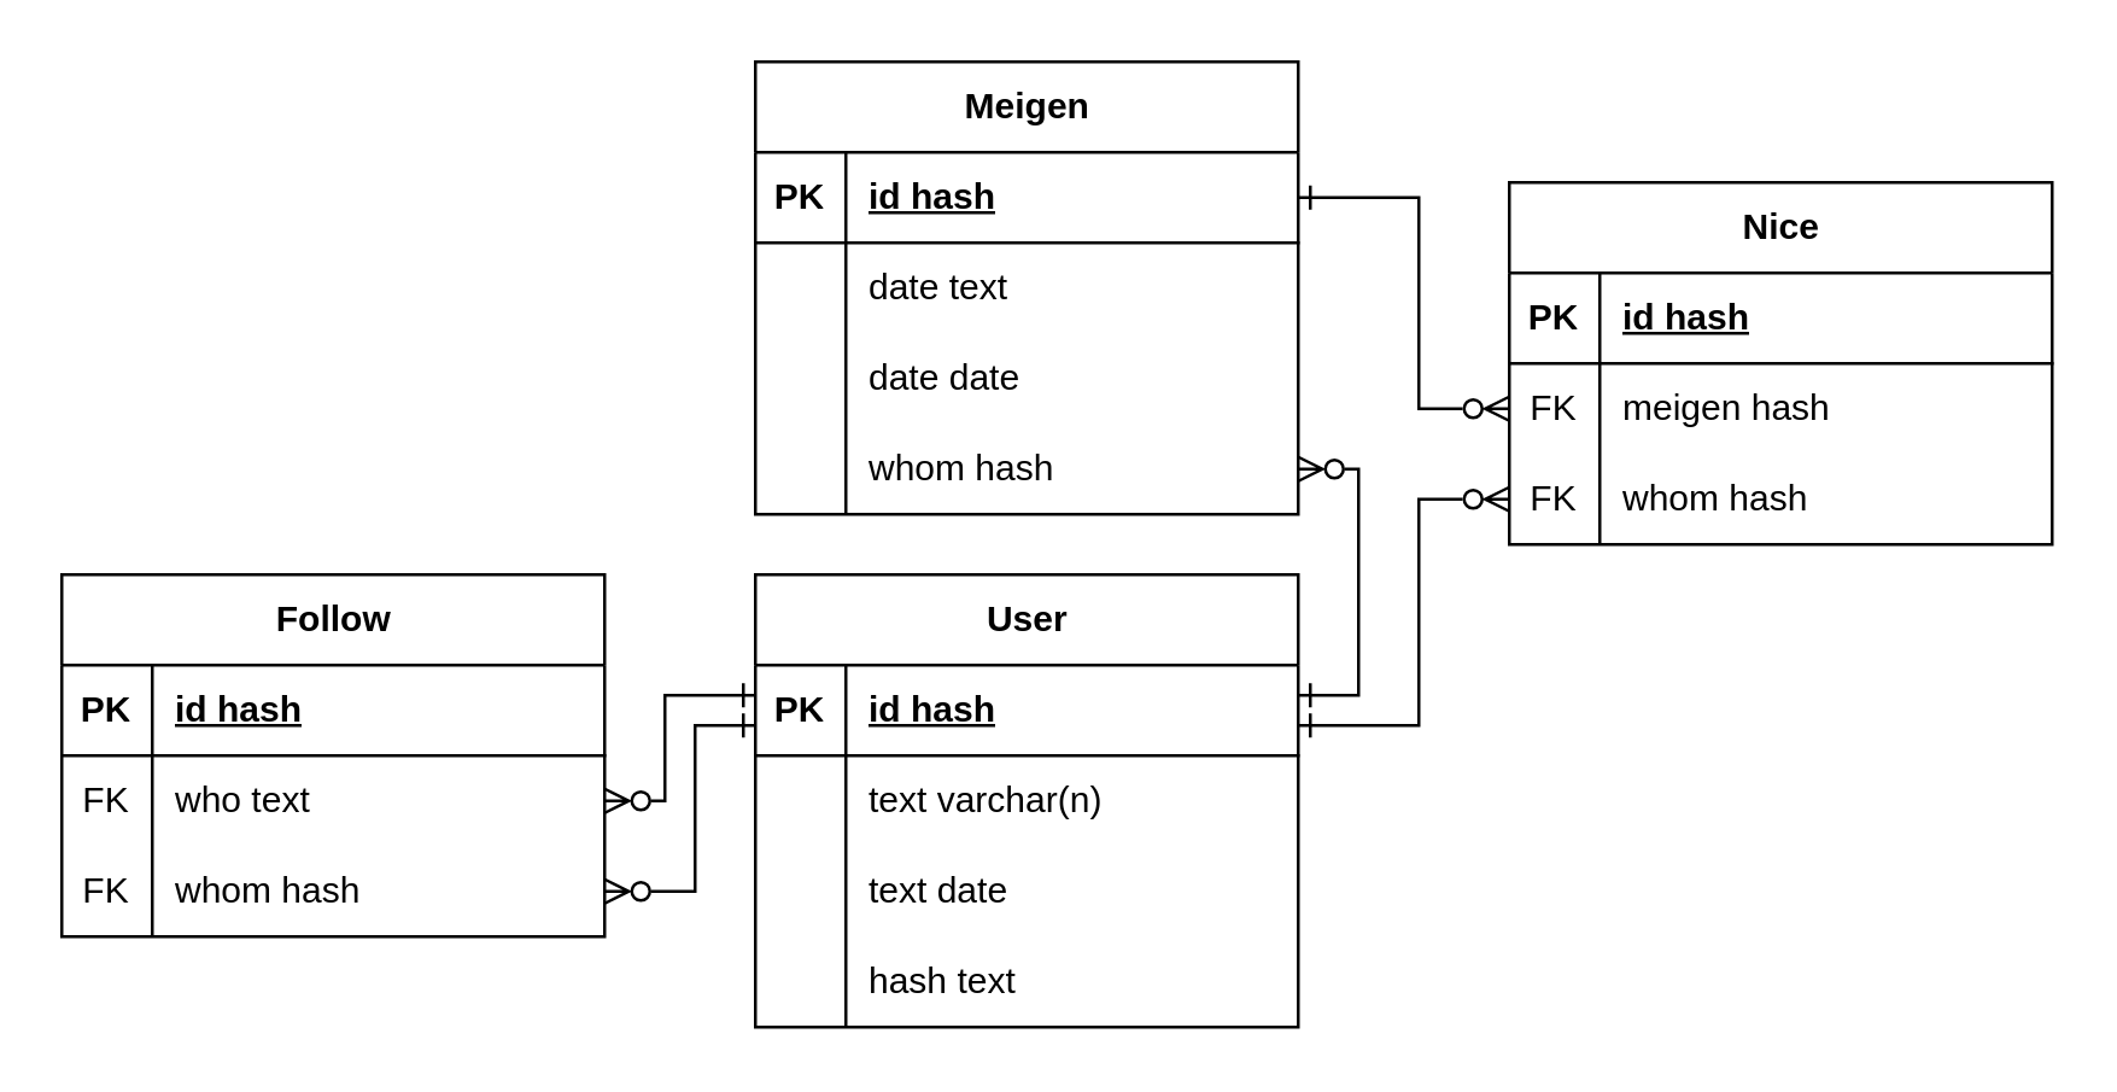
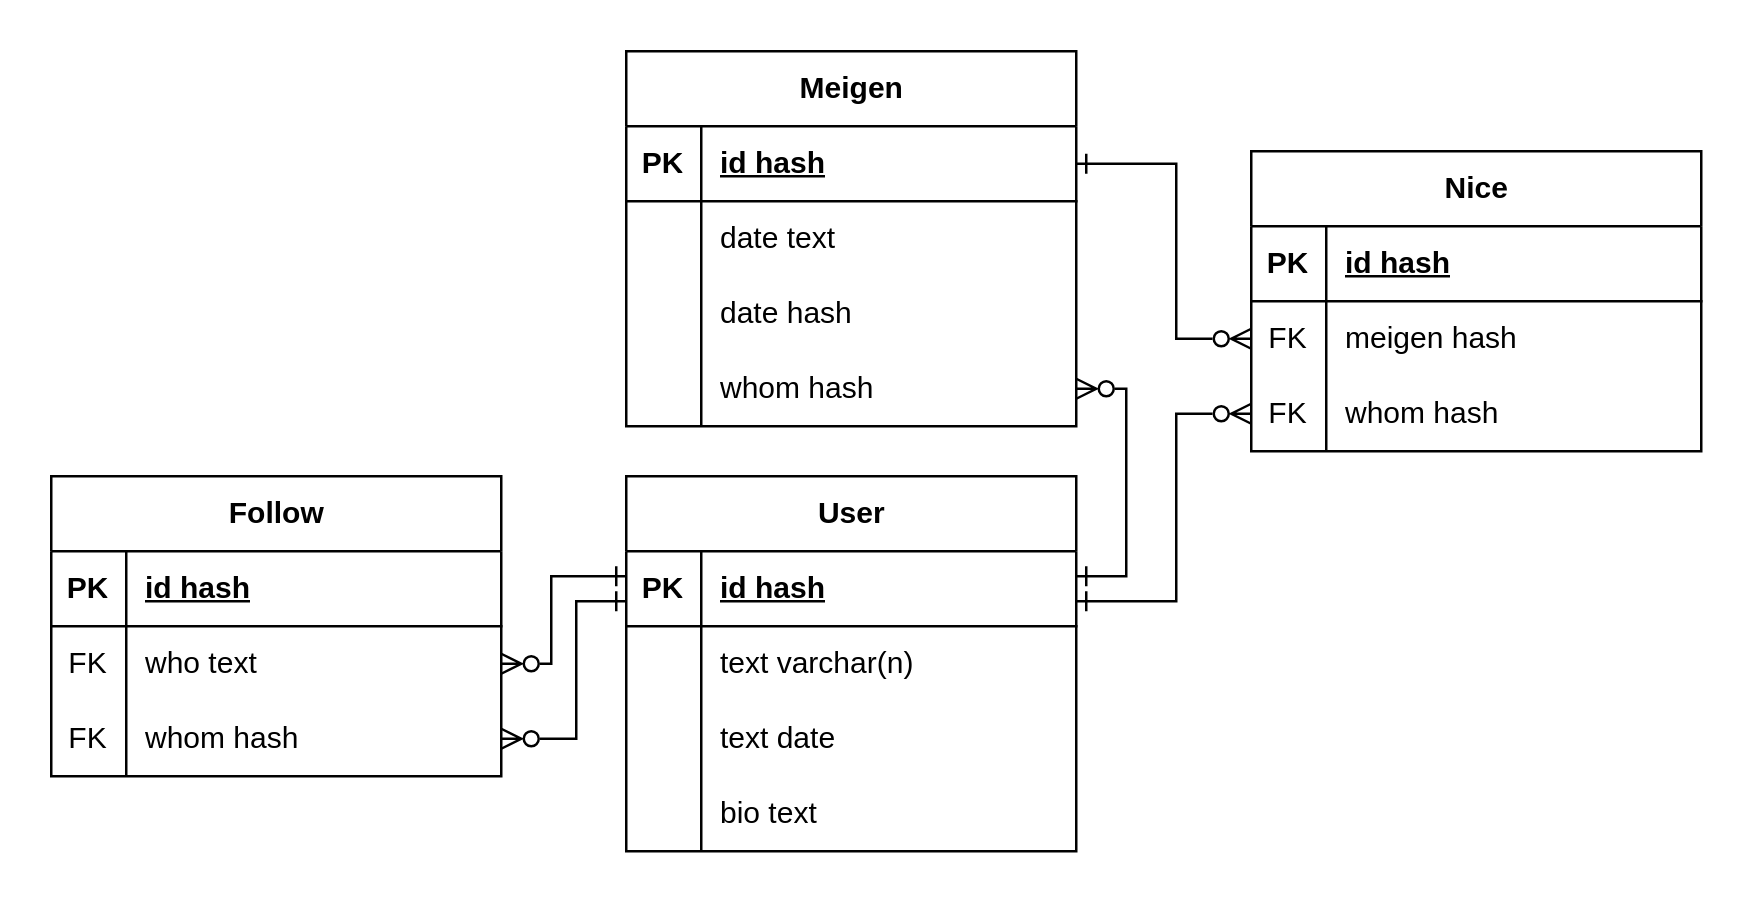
- <mxCell id="11" value="date date" style="shape=partialRectangle;connectable=0;fillColor=none;top=0;left=0;bottom=0;right=0;align=left;spacingLeft=6;overflow=hidden;whiteSpace=wrap;html=1;" vertex="1" parent="9"><mxGeometry x="30" width="150" height="30" as="geometry"><mxRectangle width="150" height="30" as="alternateBounds" /></mxGeometry></mxCell>
+ <mxCell id="11" value="date hash" style="shape=partialRectangle;connectable=0;fillColor=none;top=0;left=0;bottom=0;right=0;align=left;spacingLeft=6;overflow=hidden;whiteSpace=wrap;html=1;" vertex="1" parent="9"><mxGeometry x="30" width="150" height="30" as="geometry"><mxRectangle width="150" height="30" as="alternateBounds" /></mxGeometry></mxCell>
- <mxCell id="27" value="hash text" style="shape=partialRectangle;connectable=0;fillColor=none;top=0;left=0;bottom=0;right=0;align=left;spacingLeft=6;overflow=hidden;whiteSpace=wrap;html=1;" vertex="1" parent="25"><mxGeometry x="30" width="150" height="30" as="geometry"><mxRectangle width="150" height="30" as="alternateBounds" /></mxGeometry></mxCell>
+ <mxCell id="27" value="bio text" style="shape=partialRectangle;connectable=0;fillColor=none;top=0;left=0;bottom=0;right=0;align=left;spacingLeft=6;overflow=hidden;whiteSpace=wrap;html=1;" vertex="1" parent="25"><mxGeometry x="30" width="150" height="30" as="geometry"><mxRectangle width="150" height="30" as="alternateBounds" /></mxGeometry></mxCell>
